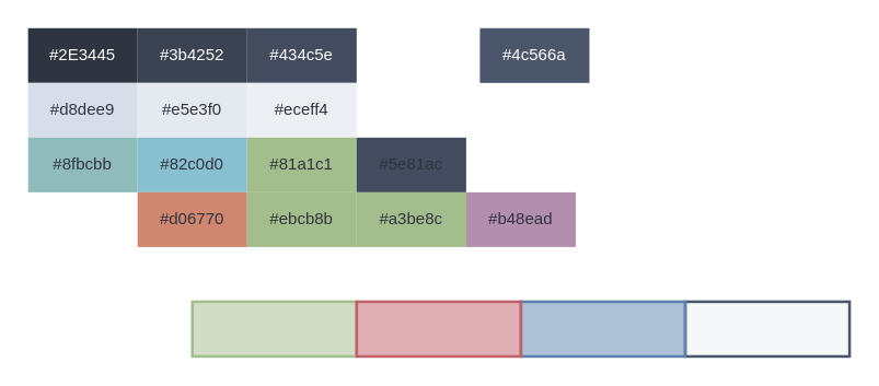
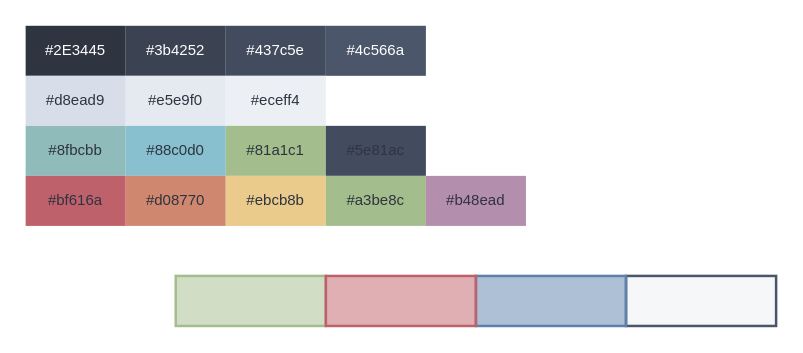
- <mxCell id="4" value="&lt;font color=&quot;#ffffff&quot;&gt;#434c5e&lt;/font&gt;" style="rounded=0;whiteSpace=wrap;html=1;strokeWidth=2;fillColor=#434c5e;strokeColor=none;fontColor=#333333;" parent="1" vertex="1"><mxGeometry x="180" width="80" height="40" as="geometry" y="20" /></mxCell>
+ <mxCell id="4" value="&lt;font color=&quot;#ffffff&quot;&gt;#437c5e&lt;/font&gt;" style="rounded=0;whiteSpace=wrap;html=1;strokeWidth=2;fillColor=#434c5e;strokeColor=none;fontColor=#333333;" parent="1" vertex="1"><mxGeometry x="180" width="80" height="40" as="geometry" y="20" /></mxCell>
- <mxCell id="5" value="&lt;font color=&quot;#ffffff&quot;&gt;#4c566a&lt;/font&gt;" style="rounded=0;whiteSpace=wrap;html=1;strokeWidth=2;fillColor=#4c566a;strokeColor=none;fontColor=#333333;" parent="1" vertex="1"><mxGeometry x="350" y="20" width="80" height="40" as="geometry" /></mxCell>
+ <mxCell id="5" value="&lt;font color=&quot;#ffffff&quot;&gt;#4c566a&lt;/font&gt;" style="rounded=0;whiteSpace=wrap;html=1;strokeWidth=2;fillColor=#4c566a;strokeColor=none;fontColor=#333333;" parent="1" vertex="1"><mxGeometry x="260" width="80" height="40" as="geometry" y="20" /></mxCell>
- <mxCell id="6" value="&lt;font color=&quot;#2e3440&quot;&gt;#d8dee9&lt;/font&gt;" style="rounded=0;whiteSpace=wrap;html=1;strokeWidth=2;fillColor=#d8dee9;strokeColor=none;fontColor=#333333;" parent="1" vertex="1"><mxGeometry y="60" width="80" height="40" as="geometry" x="20" /></mxCell>
+ <mxCell id="6" value="&lt;font color=&quot;#2e3440&quot;&gt;#d8ead9&lt;/font&gt;" style="rounded=0;whiteSpace=wrap;html=1;strokeWidth=2;fillColor=#d8dee9;strokeColor=none;fontColor=#333333;" parent="1" vertex="1"><mxGeometry y="60" width="80" height="40" as="geometry" x="20" /></mxCell>
- <mxCell id="7" value="&lt;font color=&quot;#2e3440&quot;&gt;#e5e3f0&lt;/font&gt;" style="rounded=0;whiteSpace=wrap;html=1;strokeWidth=2;fillColor=#e5e9f0;strokeColor=none;fontColor=#333333;" parent="1" vertex="1"><mxGeometry x="100" y="60" width="80" height="40" as="geometry" /></mxCell>
+ <mxCell id="7" value="&lt;font color=&quot;#2e3440&quot;&gt;#e5e9f0&lt;/font&gt;" style="rounded=0;whiteSpace=wrap;html=1;strokeWidth=2;fillColor=#e5e9f0;strokeColor=none;fontColor=#333333;" parent="1" vertex="1"><mxGeometry x="100" y="60" width="80" height="40" as="geometry" /></mxCell>
- <mxCell id="10" value="&lt;font color=&quot;#2e3440&quot;&gt;#82c0d0&lt;/font&gt;" style="rounded=0;whiteSpace=wrap;html=1;strokeWidth=2;fillColor=#88c0d0;strokeColor=none;fontColor=#333333;" parent="1" vertex="1"><mxGeometry x="100" y="100" width="80" height="40" as="geometry" /></mxCell>
+ <mxCell id="10" value="&lt;font color=&quot;#2e3440&quot;&gt;#88c0d0&lt;/font&gt;" style="rounded=0;whiteSpace=wrap;html=1;strokeWidth=2;fillColor=#88c0d0;strokeColor=none;fontColor=#333333;" parent="1" vertex="1"><mxGeometry x="100" y="100" width="80" height="40" as="geometry" /></mxCell>
+ <mxCell id="13" value="&lt;font color=&quot;#2e3440&quot;&gt;#bf616a&lt;/font&gt;" style="rounded=0;whiteSpace=wrap;html=1;strokeWidth=2;fillColor=#bf616a;strokeColor=none;fontColor=#333333;" parent="1" vertex="1"><mxGeometry y="140" width="80" height="40" as="geometry" x="20" /></mxCell>
- <mxCell id="14" value="&lt;font color=&quot;#2e3440&quot;&gt;#d06770&lt;/font&gt;" style="rounded=0;whiteSpace=wrap;html=1;strokeWidth=2;fillColor=#d08770;strokeColor=none;fontColor=#333333;" parent="1" vertex="1"><mxGeometry x="100" y="140" width="80" height="40" as="geometry" /></mxCell>
+ <mxCell id="14" value="&lt;font color=&quot;#2e3440&quot;&gt;#d08770&lt;/font&gt;" style="rounded=0;whiteSpace=wrap;html=1;strokeWidth=2;fillColor=#d08770;strokeColor=none;fontColor=#333333;" parent="1" vertex="1"><mxGeometry x="100" y="140" width="80" height="40" as="geometry" /></mxCell>
- <mxCell id="15" value="&lt;font color=&quot;#2e3440&quot;&gt;#ebcb8b&lt;/font&gt;" style="rounded=0;whiteSpace=wrap;html=1;strokeWidth=2;fillColor=#a3be8c;strokeColor=none;fontColor=#333333;" parent="1" vertex="1"><mxGeometry x="180" y="140" width="80" height="40" as="geometry" /></mxCell>
+ <mxCell id="15" value="&lt;font color=&quot;#2e3440&quot;&gt;#ebcb8b&lt;/font&gt;" style="rounded=0;whiteSpace=wrap;html=1;strokeWidth=2;fillColor=#ebcb8b;strokeColor=none;fontColor=#333333;" parent="1" vertex="1"><mxGeometry x="180" y="140" width="80" height="40" as="geometry" /></mxCell>
